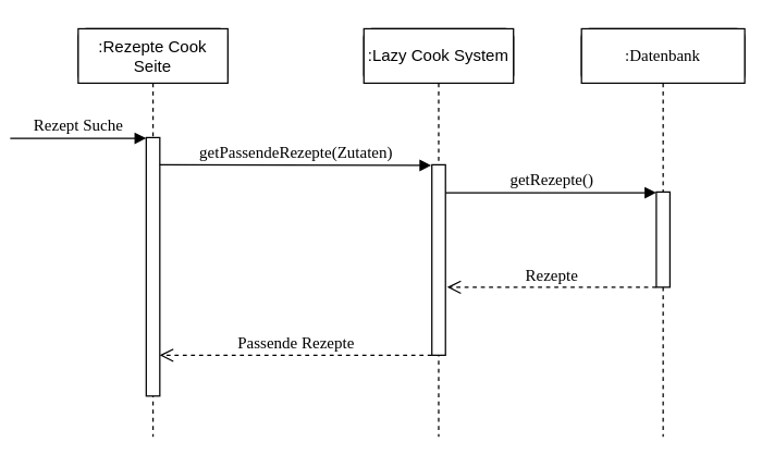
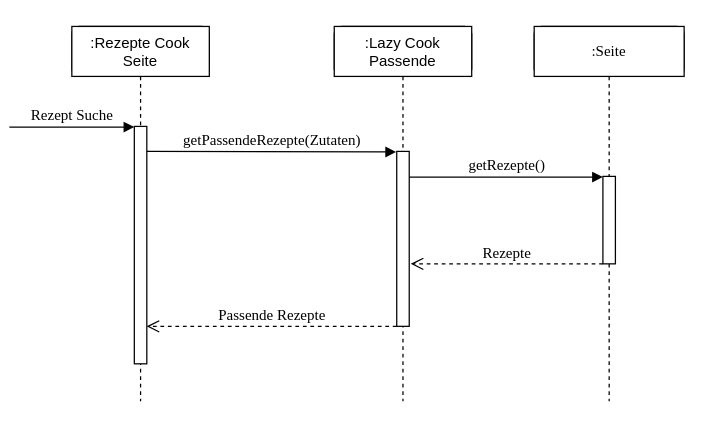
- <mxCell id="4" value=":Lazy Cook System" style="rounded=0;whiteSpace=wrap;html=1;" vertex="1" parent="2"><mxGeometry width="110" height="40" as="geometry" /></mxCell>
+ <mxCell id="4" value=":Lazy Cook Passende" style="rounded=0;whiteSpace=wrap;html=1;" vertex="1" parent="2"><mxGeometry width="110" height="40" as="geometry" /></mxCell>
- <mxCell id="7" value="&lt;span style=&quot;font-family: Verdana;&quot;&gt;:Datenbank&lt;/span&gt;" style="whiteSpace=wrap;html=1;" vertex="1" parent="5"><mxGeometry width="120" height="40" as="geometry" /></mxCell>
+ <mxCell id="7" value="&lt;span style=&quot;font-family: Verdana;&quot;&gt;:Seite&lt;/span&gt;" style="whiteSpace=wrap;html=1;" vertex="1" parent="5"><mxGeometry width="120" height="40" as="geometry" /></mxCell>
